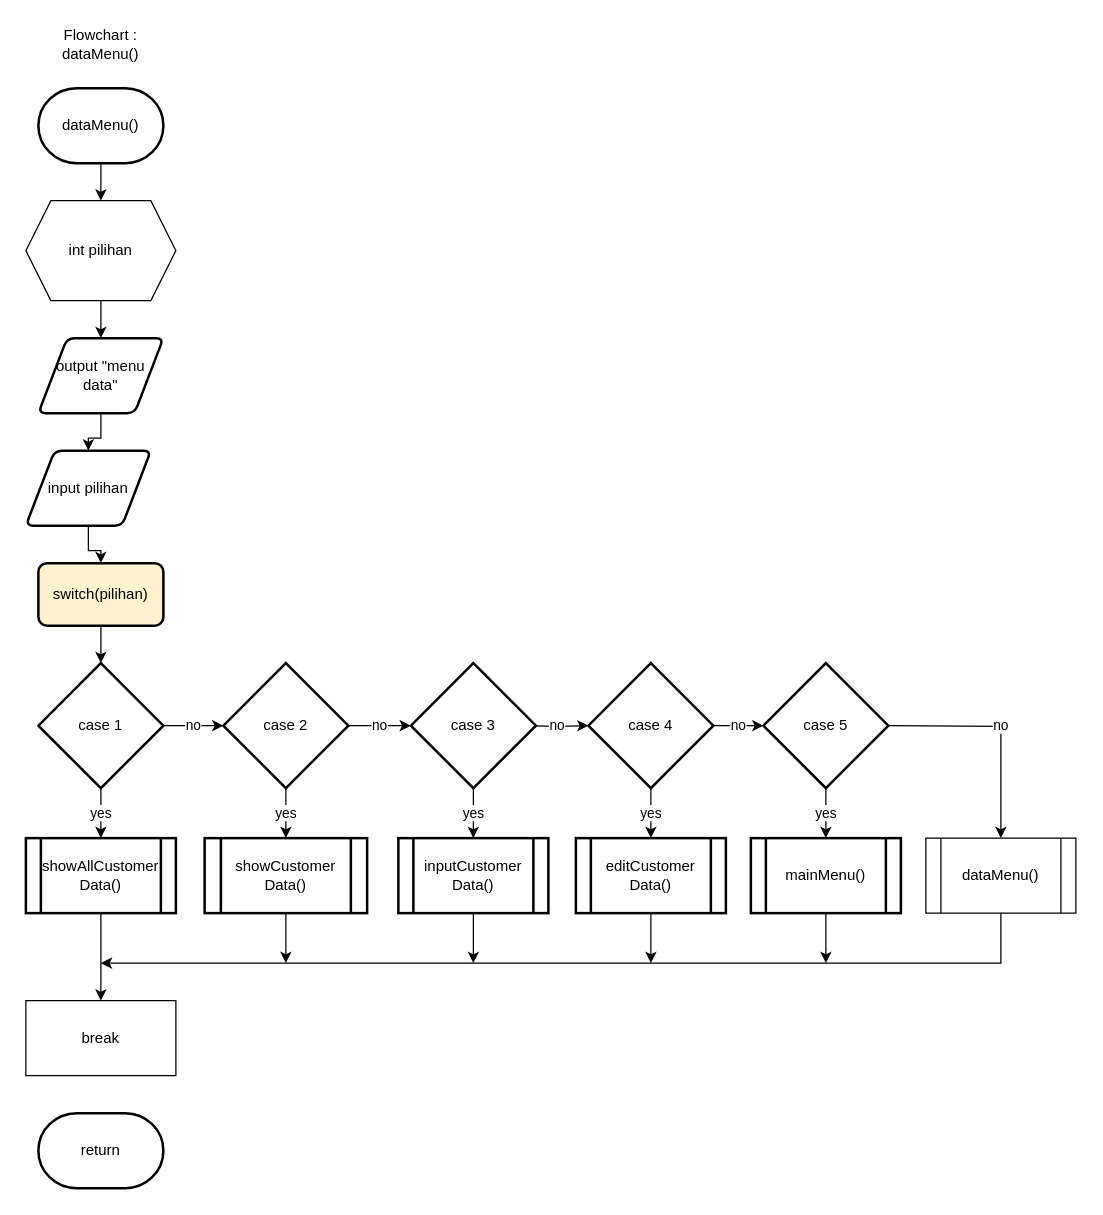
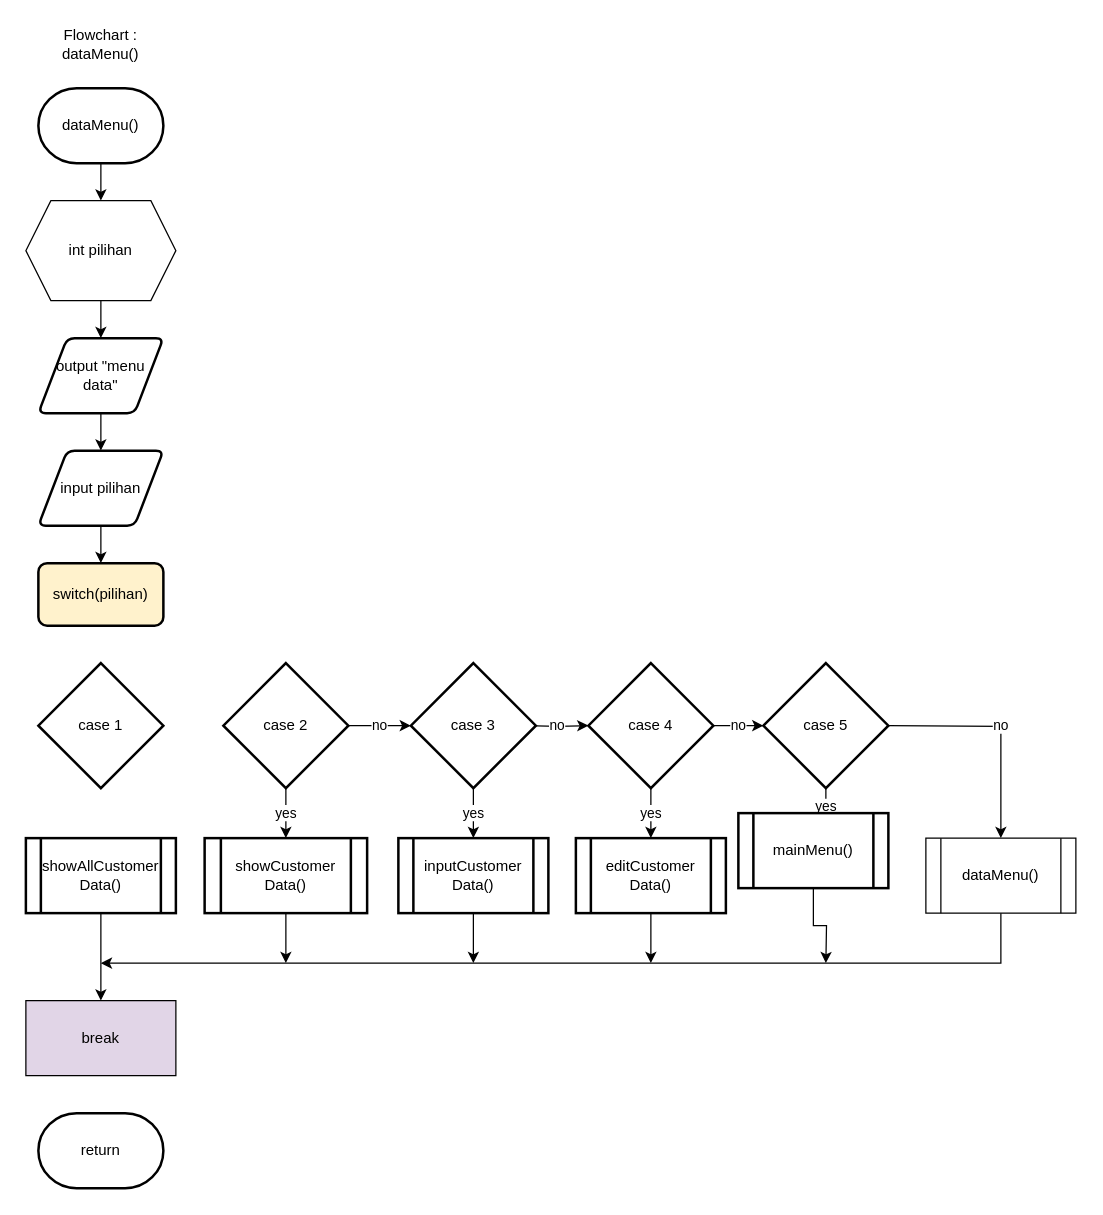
- <mxCell id="8" value="input pilihan" style="shape=parallelogram;html=1;strokeWidth=2;perimeter=parallelogramPerimeter;whiteSpace=wrap;rounded=1;arcSize=12;size=0.23;" parent="1" vertex="1"><mxGeometry x="20" y="360" width="100" height="60" as="geometry" /></mxCell>
+ <mxCell id="8" value="input pilihan" style="shape=parallelogram;html=1;strokeWidth=2;perimeter=parallelogramPerimeter;whiteSpace=wrap;rounded=1;arcSize=12;size=0.23;" parent="1" vertex="1"><mxGeometry x="30" y="360" width="100" height="60" as="geometry" /></mxCell>
- <mxCell id="9" value="" style="edgeStyle=orthogonalEdgeStyle;rounded=0;orthogonalLoop=1;jettySize=auto;html=1;" parent="1" source="10" target="13" edge="1"><mxGeometry relative="1" as="geometry" /></mxCell>
- <mxCell id="11" value="no" style="edgeStyle=orthogonalEdgeStyle;rounded=0;orthogonalLoop=1;jettySize=auto;html=1;" parent="1" source="13" target="16" edge="1"><mxGeometry relative="1" as="geometry" /></mxCell>
- <mxCell id="12" value="yes" style="edgeStyle=orthogonalEdgeStyle;rounded=0;orthogonalLoop=1;jettySize=auto;html=1;" parent="1" source="13" target="35" edge="1"><mxGeometry relative="1" as="geometry" /></mxCell>
- <mxCell id="32" value="mainMenu()" style="shape=process;whiteSpace=wrap;html=1;backgroundOutline=1;strokeWidth=2;" parent="1" vertex="1"><mxGeometry x="600" y="670" width="120" height="60" as="geometry" /></mxCell>
+ <mxCell id="32" value="mainMenu()" style="shape=process;whiteSpace=wrap;html=1;backgroundOutline=1;strokeWidth=2;" parent="1" vertex="1"><mxGeometry x="590" y="650" width="120" height="60" as="geometry" /></mxCell>
- <mxCell id="41" value="break" style="rounded=0;whiteSpace=wrap;html=1;" parent="1" vertex="1"><mxGeometry x="20" y="800" width="120" height="60" as="geometry" /></mxCell>
+ <mxCell id="41" value="break" style="rounded=0;whiteSpace=wrap;html=1;fillColor=#e1d5e7;" parent="1" vertex="1"><mxGeometry x="20" y="800" width="120" height="60" as="geometry" /></mxCell>
